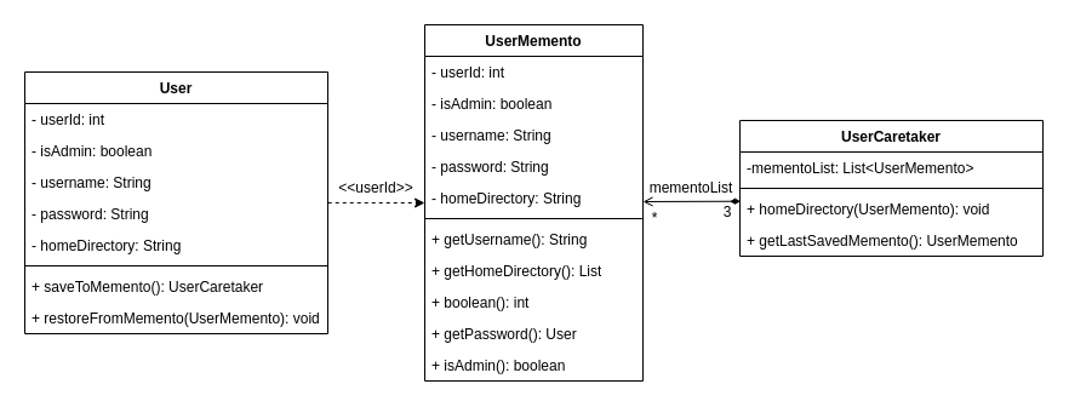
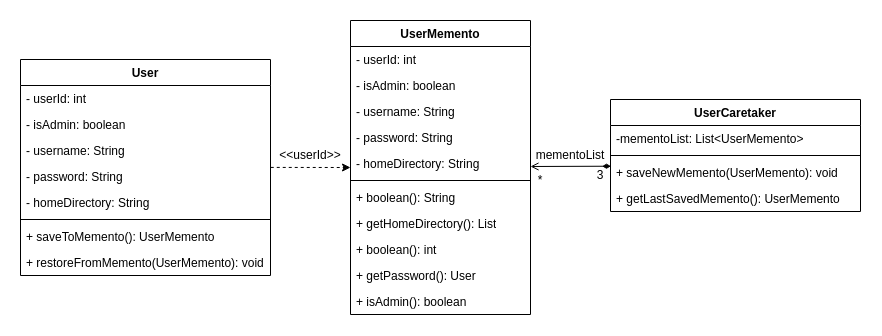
- <mxCell id="26" value="+ homeDirectory(UserMemento): void" style="text;strokeColor=none;fillColor=none;align=left;verticalAlign=top;spacingLeft=4;spacingRight=4;overflow=hidden;rotatable=0;points=[[0,0.5],[1,0.5]];portConstraint=eastwest;whiteSpace=wrap;html=1;" vertex="1" parent="23"><mxGeometry y="60" width="250" height="26" as="geometry" /></mxCell>
+ <mxCell id="26" value="+ saveNewMemento(UserMemento): void" style="text;strokeColor=none;fillColor=none;align=left;verticalAlign=top;spacingLeft=4;spacingRight=4;overflow=hidden;rotatable=0;points=[[0,0.5],[1,0.5]];portConstraint=eastwest;whiteSpace=wrap;html=1;" vertex="1" parent="23"><mxGeometry y="60" width="250" height="26" as="geometry" /></mxCell>
- <mxCell id="18" value="+ getUsername(): String" style="text;strokeColor=none;fillColor=none;align=left;verticalAlign=top;spacingLeft=4;spacingRight=4;overflow=hidden;rotatable=0;points=[[0,0.5],[1,0.5]];portConstraint=eastwest;whiteSpace=wrap;html=1;" vertex="1" parent="11"><mxGeometry y="164" width="180" height="26" as="geometry" /></mxCell>
+ <mxCell id="18" value="+ boolean(): String" style="text;strokeColor=none;fillColor=none;align=left;verticalAlign=top;spacingLeft=4;spacingRight=4;overflow=hidden;rotatable=0;points=[[0,0.5],[1,0.5]];portConstraint=eastwest;whiteSpace=wrap;html=1;" vertex="1" parent="11"><mxGeometry y="164" width="180" height="26" as="geometry" /></mxCell>
- <mxCell id="9" value="+ saveToMemento(): UserCaretaker&amp;nbsp;" style="text;strokeColor=none;fillColor=none;align=left;verticalAlign=top;spacingLeft=4;spacingRight=4;overflow=hidden;rotatable=0;points=[[0,0.5],[1,0.5]];portConstraint=eastwest;whiteSpace=wrap;html=1;" vertex="1" parent="2"><mxGeometry y="164" width="250" height="26" as="geometry" /></mxCell>
+ <mxCell id="9" value="+ saveToMemento(): UserMemento&amp;nbsp;" style="text;strokeColor=none;fillColor=none;align=left;verticalAlign=top;spacingLeft=4;spacingRight=4;overflow=hidden;rotatable=0;points=[[0,0.5],[1,0.5]];portConstraint=eastwest;whiteSpace=wrap;html=1;" vertex="1" parent="2"><mxGeometry y="164" width="250" height="26" as="geometry" /></mxCell>
